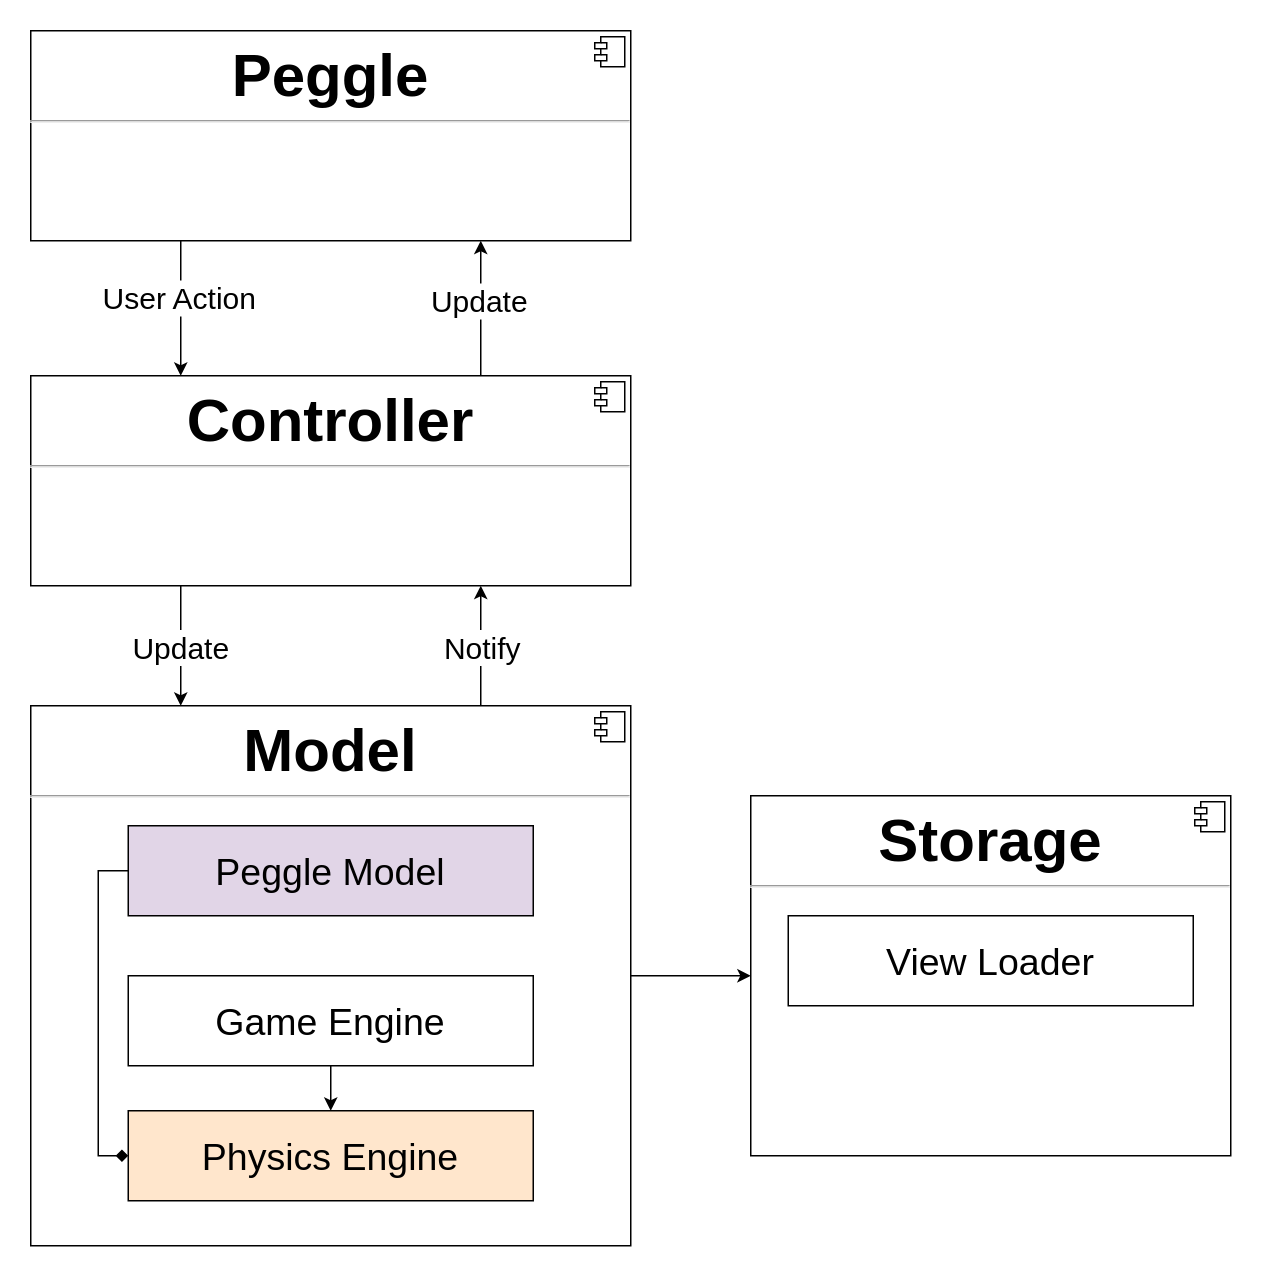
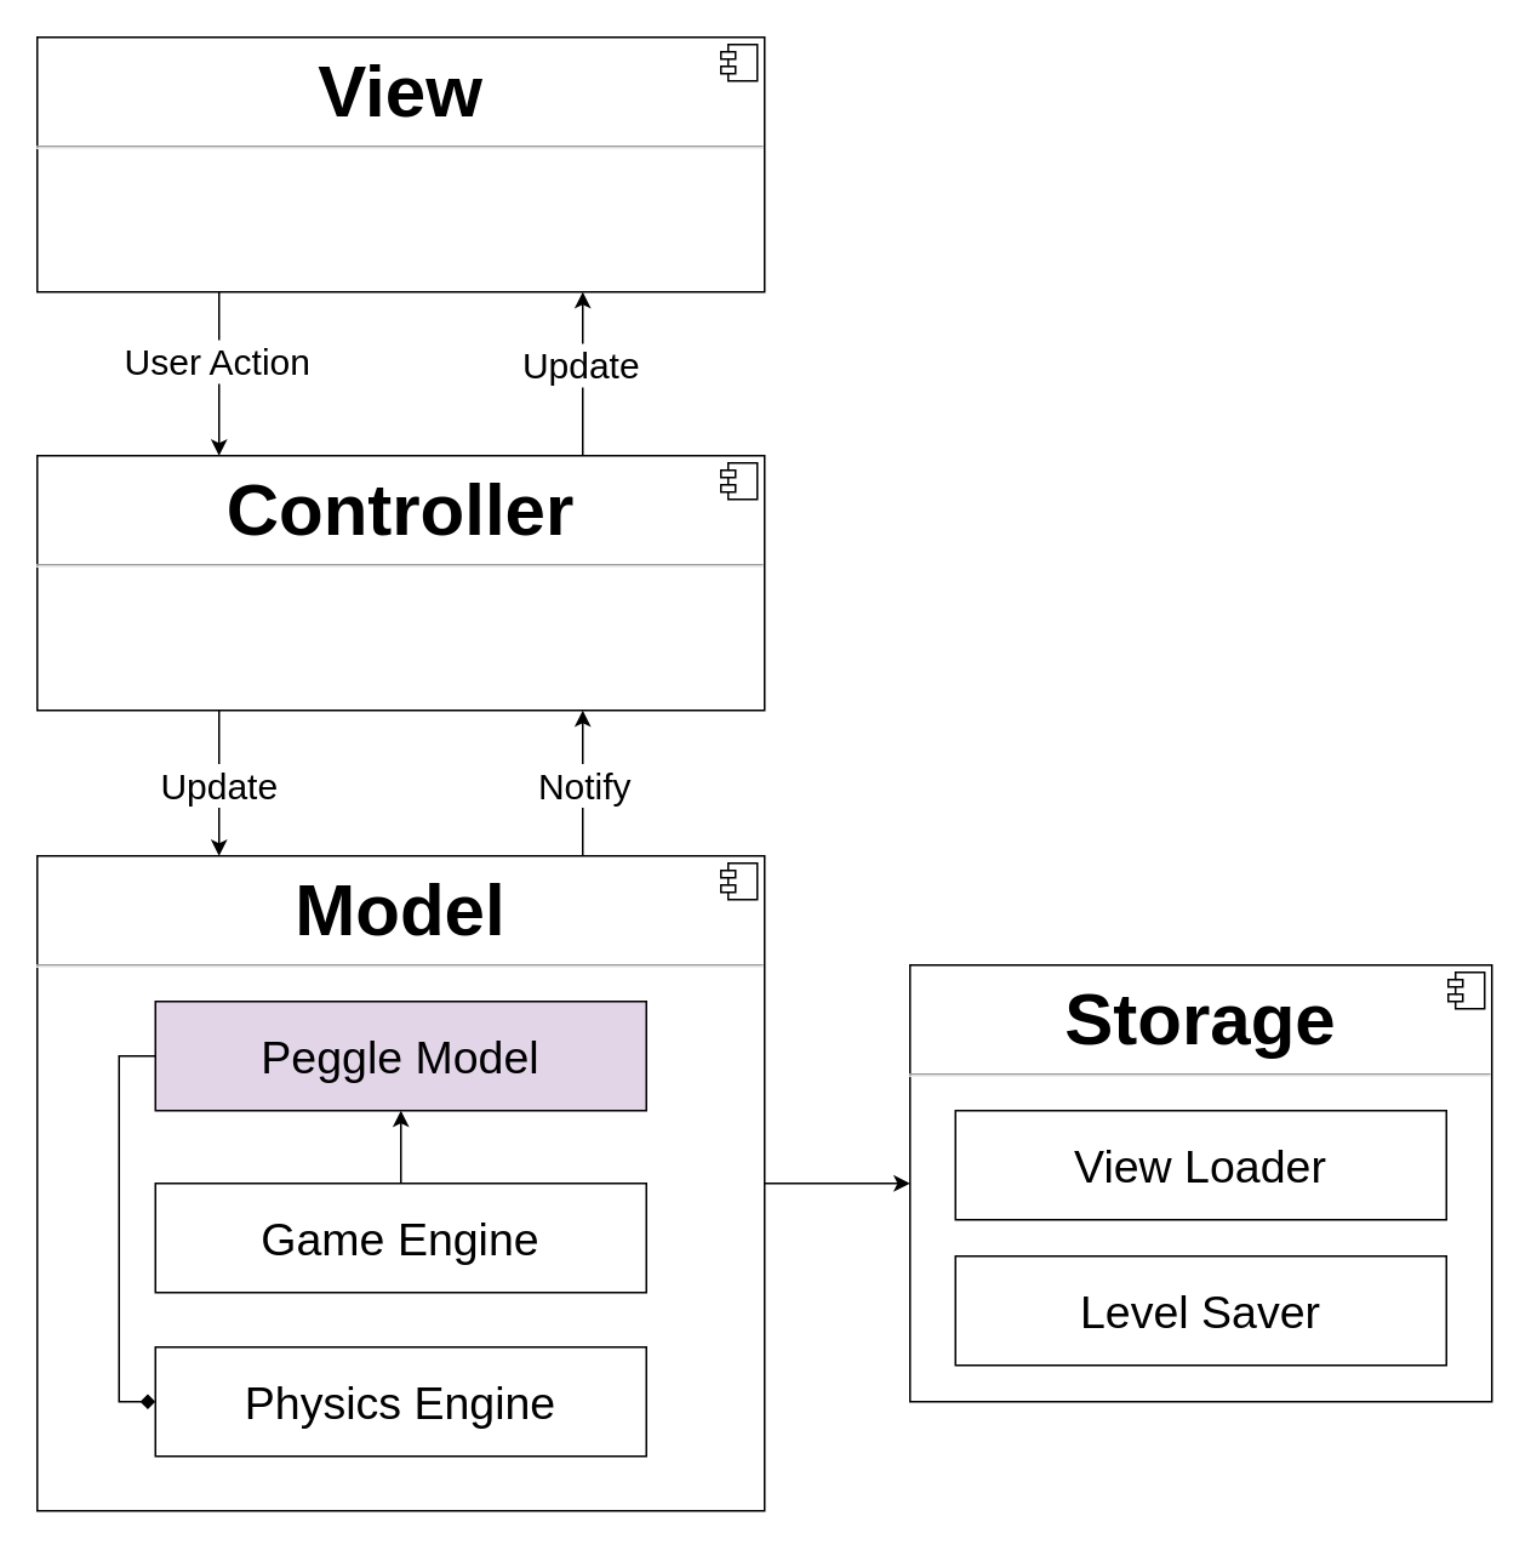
- <mxCell id="25" value="&lt;p style=&quot;margin: 0px ; margin-top: 6px ; text-align: center&quot;&gt;&lt;b&gt;&lt;font style=&quot;font-size: 40px&quot;&gt;Peggle&lt;/font&gt;&lt;/b&gt;&lt;/p&gt;&lt;hr&gt;&lt;p style=&quot;margin: 0px ; margin-left: 8px&quot;&gt;&lt;br&gt;&lt;/p&gt;" style="align=left;overflow=fill;html=1;dropTarget=0;" parent="1" vertex="1"><mxGeometry x="20" y="20" width="400" height="140" as="geometry" /></mxCell>
+ <mxCell id="25" value="&lt;p style=&quot;margin: 0px ; margin-top: 6px ; text-align: center&quot;&gt;&lt;b&gt;&lt;font style=&quot;font-size: 40px&quot;&gt;View&lt;/font&gt;&lt;/b&gt;&lt;/p&gt;&lt;hr&gt;&lt;p style=&quot;margin: 0px ; margin-left: 8px&quot;&gt;&lt;br&gt;&lt;/p&gt;" style="align=left;overflow=fill;html=1;dropTarget=0;" parent="1" vertex="1"><mxGeometry x="20" y="20" width="400" height="140" as="geometry" /></mxCell>
+ <mxCell id="9" style="edgeStyle=orthogonalEdgeStyle;rounded=0;orthogonalLoop=1;jettySize=auto;html=1;exitX=0.5;exitY=0;exitDx=0;exitDy=0;entryX=0.5;entryY=1;entryDx=0;entryDy=0;" parent="1" source="11" target="8" edge="1"><mxGeometry relative="1" as="geometry" /></mxCell>
+ <mxCell id="16" value="&lt;span style=&quot;font-size: 25px&quot;&gt;Level Saver&lt;/span&gt;" style="rounded=0;whiteSpace=wrap;html=1;" parent="1" vertex="1"><mxGeometry x="525" y="690" width="270" height="60" as="geometry" /></mxCell>
- <mxCell id="10" style="edgeStyle=orthogonalEdgeStyle;rounded=0;orthogonalLoop=1;jettySize=auto;html=1;exitX=0.5;exitY=1;exitDx=0;exitDy=0;entryX=0.5;entryY=0;entryDx=0;entryDy=0;" edge="1" parent="1" source="11" target="12"><mxGeometry relative="1" as="geometry" /></mxCell>
- <mxCell id="12" value="&lt;span style=&quot;font-size: 25px&quot;&gt;Physics Engine&lt;/span&gt;" style="rounded=0;whiteSpace=wrap;html=1;fillColor=#ffe6cc;" parent="1" vertex="1"><mxGeometry x="85" y="740" width="270" height="60" as="geometry" /></mxCell>
+ <mxCell id="12" value="&lt;span style=&quot;font-size: 25px&quot;&gt;Physics Engine&lt;/span&gt;" style="rounded=0;whiteSpace=wrap;html=1;" parent="1" vertex="1"><mxGeometry x="85" y="740" width="270" height="60" as="geometry" /></mxCell>
